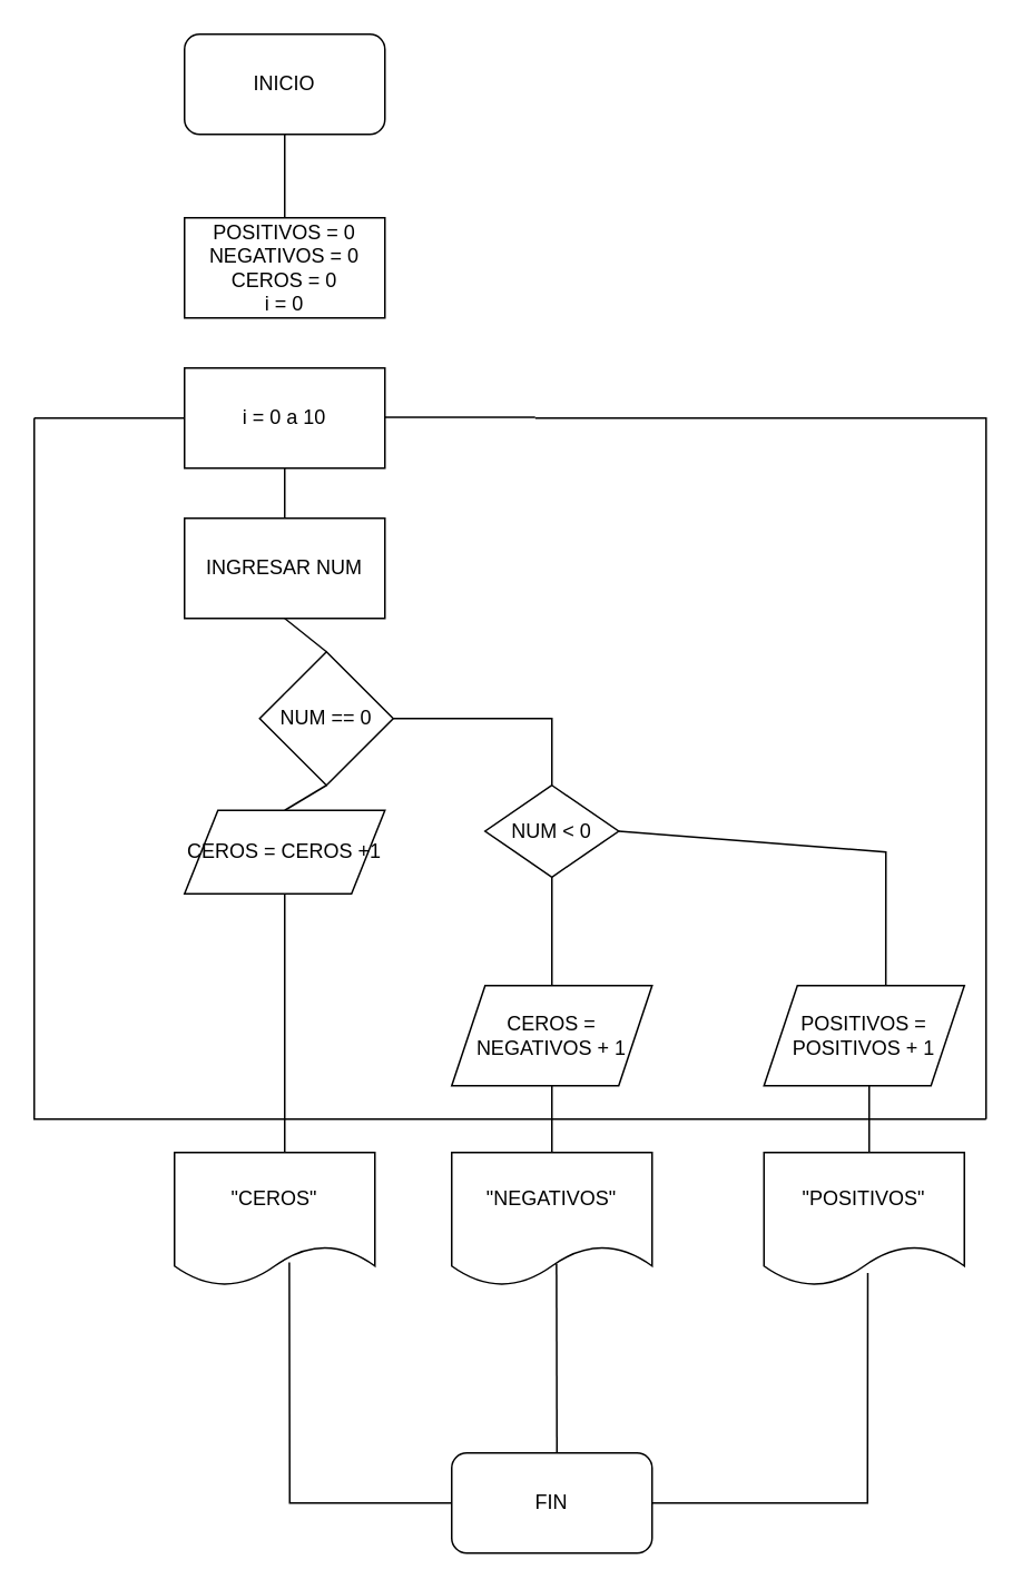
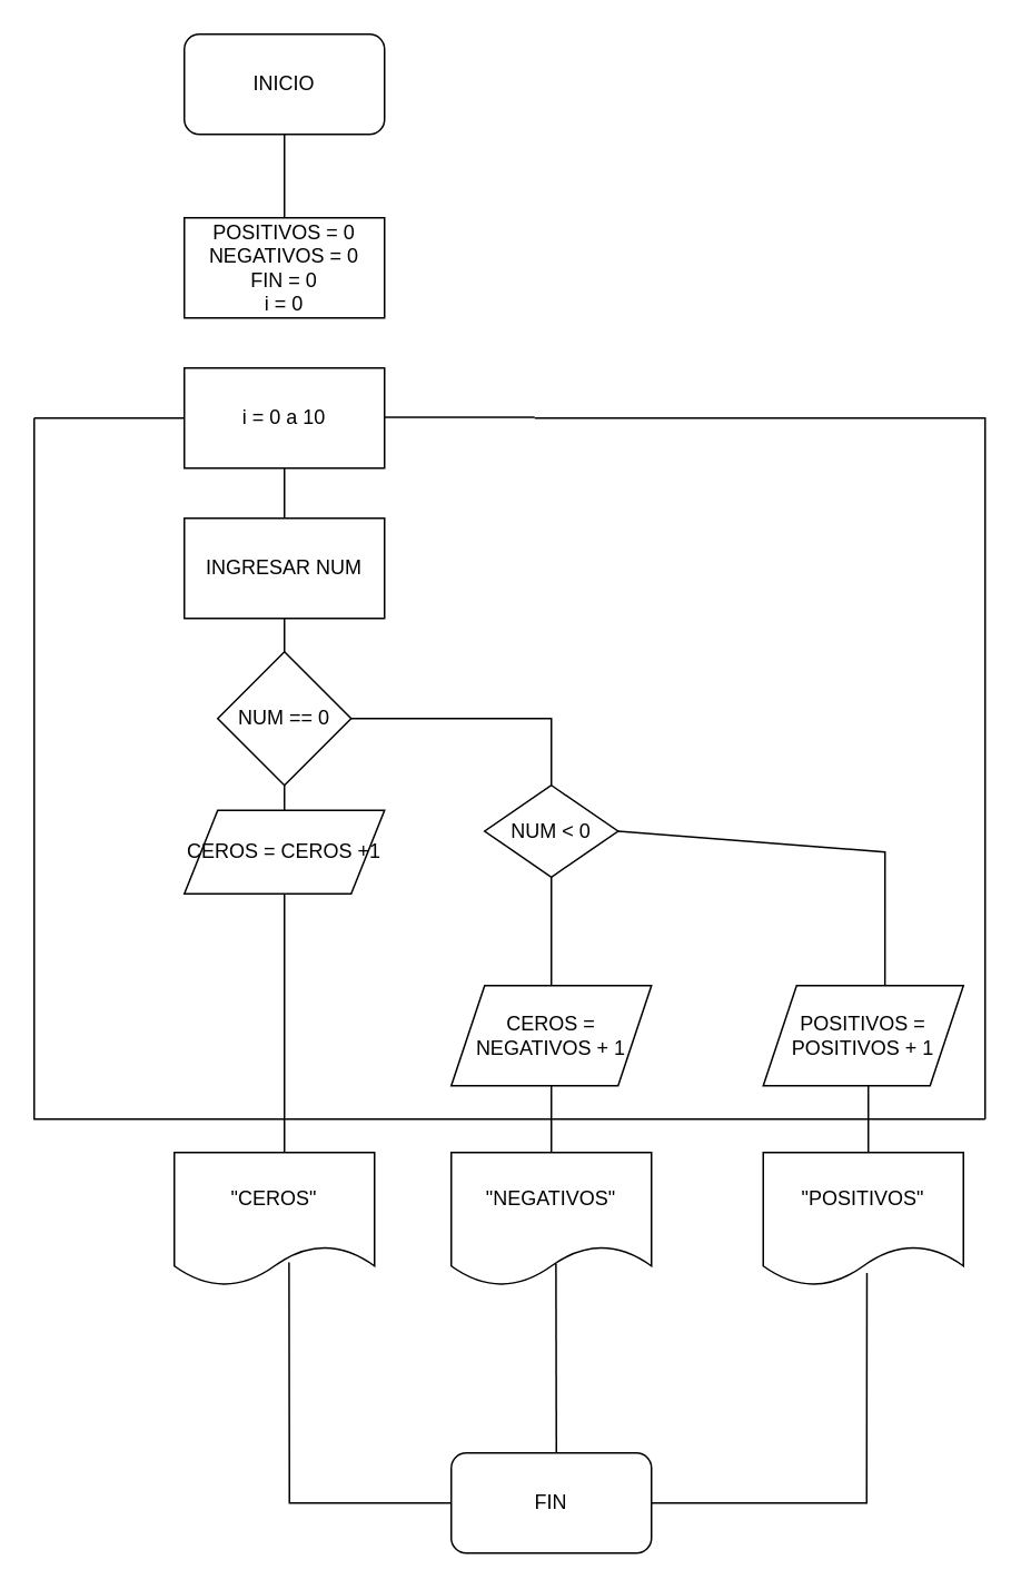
- <mxCell id="3" value="POSITIVOS = 0&lt;br&gt;NEGATIVOS = 0&lt;br&gt;CEROS = 0&lt;br&gt;i = 0" style="rounded=0;whiteSpace=wrap;html=1;" vertex="1" parent="1"><mxGeometry x="110" y="130" width="120" height="60" as="geometry" /></mxCell>
+ <mxCell id="3" value="POSITIVOS = 0&lt;br&gt;NEGATIVOS = 0&lt;br&gt;FIN = 0&lt;br&gt;i = 0" style="rounded=0;whiteSpace=wrap;html=1;" vertex="1" parent="1"><mxGeometry x="110" y="130" width="120" height="60" as="geometry" /></mxCell>
- <mxCell id="10" value="NUM == 0" style="rhombus;whiteSpace=wrap;html=1;" vertex="1" parent="1"><mxGeometry x="155" y="390" width="80" height="80" as="geometry" /></mxCell>
+ <mxCell id="10" value="NUM == 0" style="rhombus;whiteSpace=wrap;html=1;" vertex="1" parent="1"><mxGeometry x="130" y="390" width="80" height="80" as="geometry" /></mxCell>
